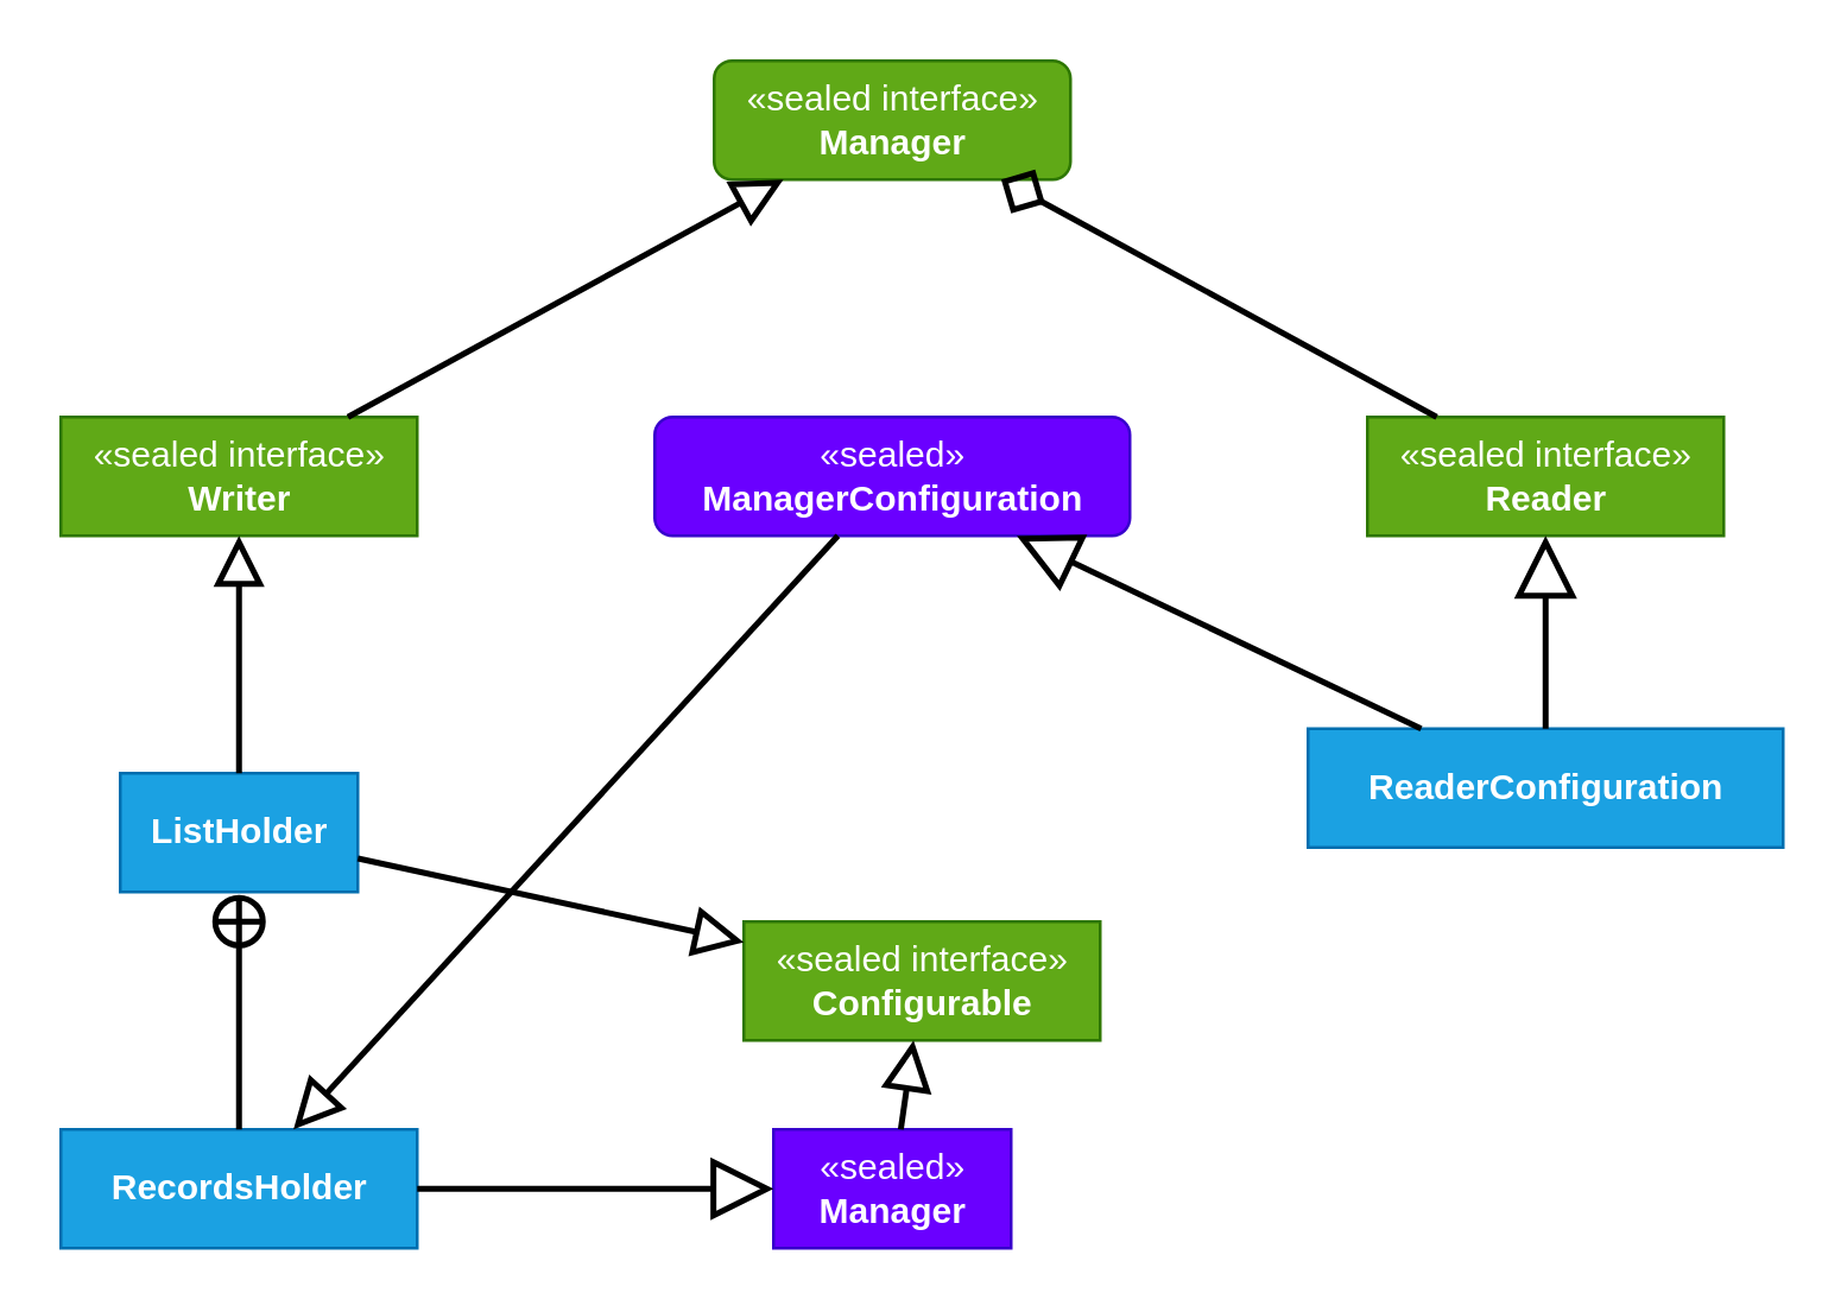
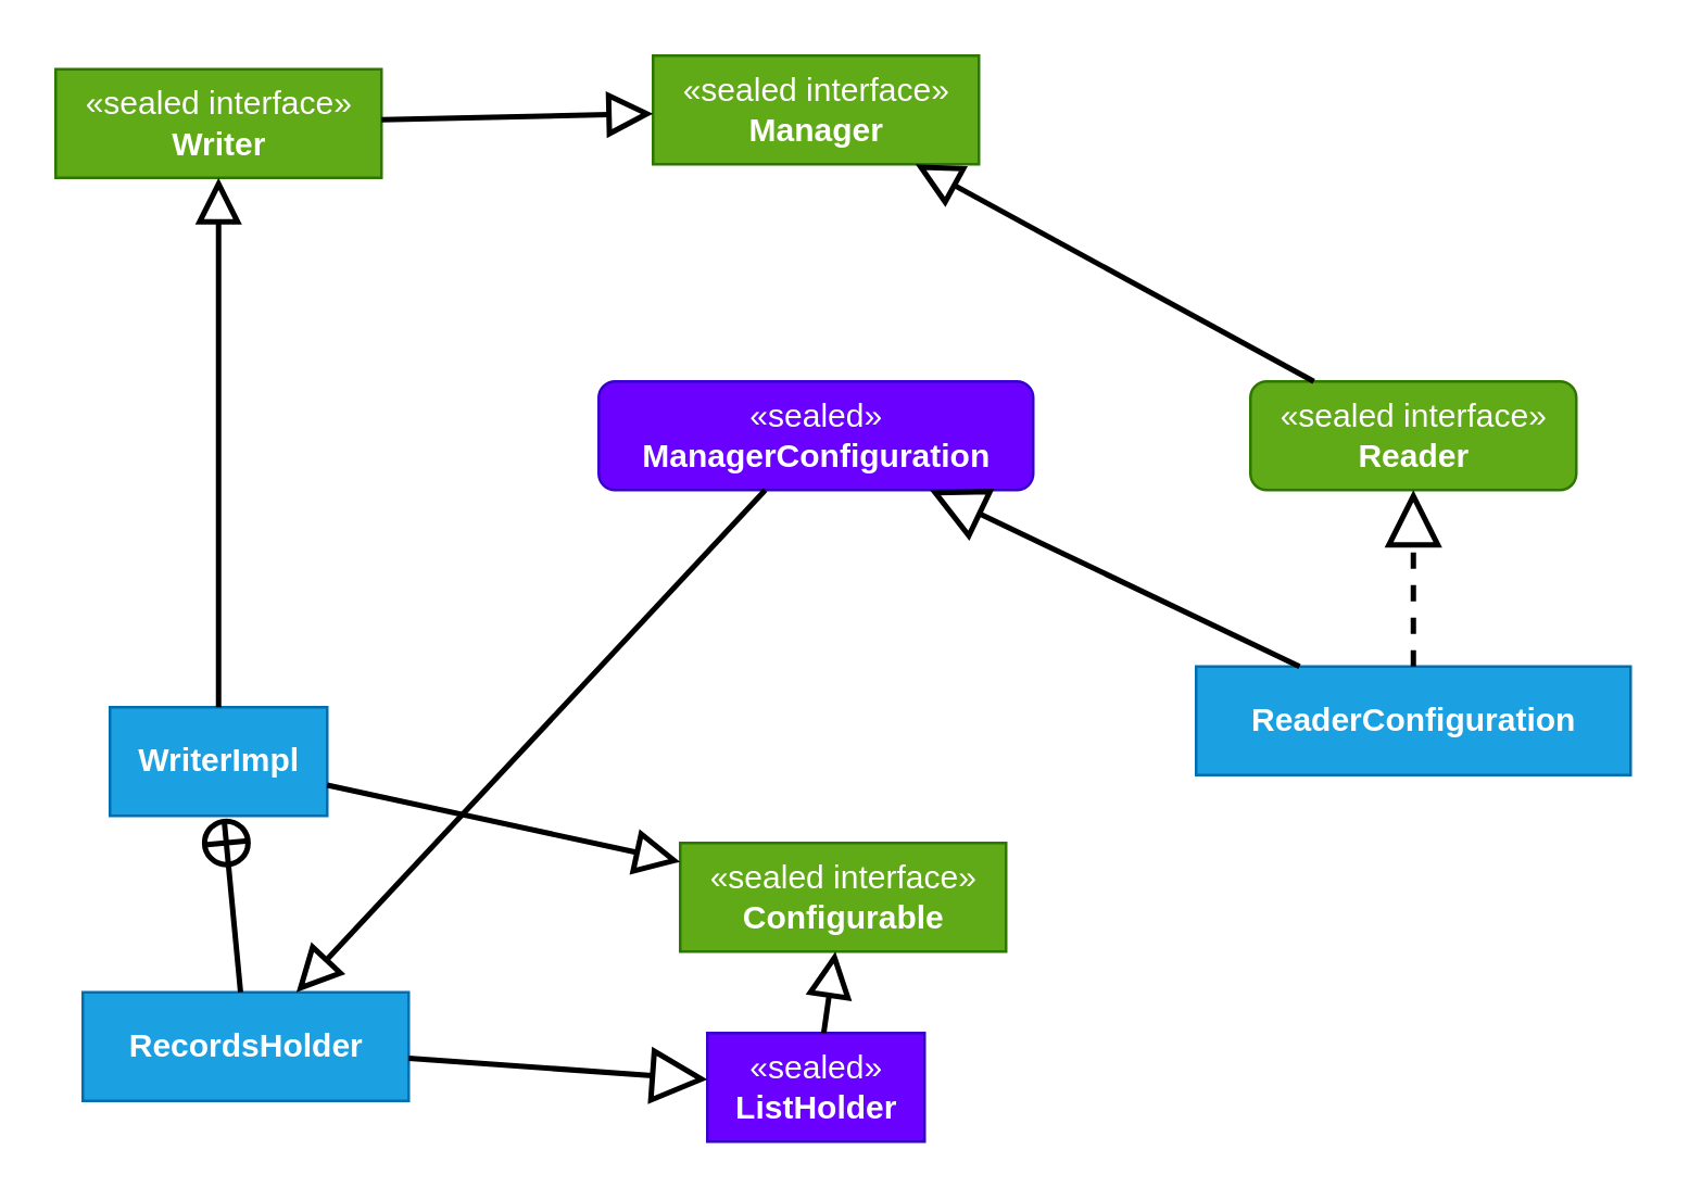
- <mxCell id="10" value="«sealed interface»&lt;br&gt;&lt;b&gt;Manager&lt;/b&gt;" style="html=1;fillColor=#60a917;fontColor=#ffffff;strokeColor=#2D7600;rounded=1;" vertex="1" parent="1"><mxGeometry x="240" y="20" width="120" height="40" as="geometry" /></mxCell>
+ <mxCell id="10" value="«sealed interface»&lt;br&gt;&lt;b&gt;Manager&lt;/b&gt;" style="html=1;fillColor=#60a917;fontColor=#ffffff;strokeColor=#2D7600;" vertex="1" parent="1"><mxGeometry x="240" y="20" width="120" height="40" as="geometry" /></mxCell>
- <mxCell id="16" value="" style="endArrow=diamond;endFill=0;endSize=12;html=1;rounded=0;fontSize=12;strokeWidth=2;" edge="1" parent="1" source="15" target="10"><mxGeometry width="160" relative="1" as="geometry"><mxPoint x="650" y="350" as="sourcePoint" /><mxPoint x="650" y="270" as="targetPoint" /></mxGeometry></mxCell>
+ <mxCell id="16" value="" style="endArrow=block;endFill=0;endSize=12;html=1;rounded=0;fontSize=12;strokeWidth=2;" edge="1" parent="1" source="15" target="10"><mxGeometry width="160" relative="1" as="geometry"><mxPoint x="650" y="350" as="sourcePoint" /><mxPoint x="650" y="270" as="targetPoint" /></mxGeometry></mxCell>
- <mxCell id="18" value="«sealed interface»&lt;br&gt;&lt;b&gt;Writer&lt;/b&gt;" style="html=1;fillColor=#60a917;fontColor=#ffffff;strokeColor=#2D7600;" vertex="1" parent="1"><mxGeometry x="20" y="140" width="120" height="40" as="geometry" /></mxCell>
+ <mxCell id="18" value="«sealed interface»&lt;br&gt;&lt;b&gt;Writer&lt;/b&gt;" style="html=1;fillColor=#60a917;fontColor=#ffffff;strokeColor=#2D7600;" vertex="1" parent="1"><mxGeometry x="20" y="25" width="120" height="40" as="geometry" /></mxCell>
- <mxCell id="15" value="«sealed interface»&lt;br&gt;&lt;b&gt;Reader&lt;/b&gt;" style="html=1;fillColor=#60a917;fontColor=#ffffff;strokeColor=#2D7600;" vertex="1" parent="1"><mxGeometry x="460" y="140" width="120" height="40" as="geometry" /></mxCell>
+ <mxCell id="15" value="«sealed interface»&lt;br&gt;&lt;b&gt;Reader&lt;/b&gt;" style="html=1;fillColor=#60a917;fontColor=#ffffff;strokeColor=#2D7600;rounded=1;" vertex="1" parent="1"><mxGeometry x="460" y="140" width="120" height="40" as="geometry" /></mxCell>
- <mxCell id="17" value="" style="endArrow=block;endSize=16;endFill=0;html=1;rounded=0;fontSize=12;strokeWidth=2;" edge="1" parent="1" source="13" target="15"><mxGeometry width="160" relative="1" as="geometry"><mxPoint x="633.333" y="350" as="sourcePoint" /><mxPoint x="486.667" y="270" as="targetPoint" /></mxGeometry></mxCell>
+ <mxCell id="17" value="" style="endArrow=block;endSize=16;endFill=0;html=1;rounded=0;fontSize=12;strokeWidth=2;dashed=1;" edge="1" parent="1" source="13" target="15"><mxGeometry width="160" relative="1" as="geometry"><mxPoint x="633.333" y="350" as="sourcePoint" /><mxPoint x="486.667" y="270" as="targetPoint" /></mxGeometry></mxCell>
- <mxCell id="7" value="&lt;b&gt;ListHolder&lt;/b&gt;" style="html=1;fillColor=#1ba1e2;fontColor=#ffffff;strokeColor=#006EAF;" vertex="1" parent="1"><mxGeometry x="40" y="260" width="80" height="40" as="geometry" /></mxCell>
+ <mxCell id="7" value="&lt;b&gt;WriterImpl&lt;/b&gt;" style="html=1;fillColor=#1ba1e2;fontColor=#ffffff;strokeColor=#006EAF;" vertex="1" parent="1"><mxGeometry x="40" y="260" width="80" height="40" as="geometry" /></mxCell>
- <mxCell id="5" value="&lt;b&gt;RecordsHolder&lt;/b&gt;" style="html=1;fillColor=#1ba1e2;fontColor=#ffffff;strokeColor=#006EAF;" vertex="1" parent="1"><mxGeometry x="20" y="380" width="120" height="40" as="geometry" /></mxCell>
+ <mxCell id="5" value="&lt;b&gt;RecordsHolder&lt;/b&gt;" style="html=1;fillColor=#1ba1e2;fontColor=#ffffff;strokeColor=#006EAF;" vertex="1" parent="1"><mxGeometry x="30" y="365" width="120" height="40" as="geometry" /></mxCell>
- <mxCell id="3" value="«sealed»&lt;br&gt;&lt;b&gt;Manager&lt;/b&gt;" style="html=1;fillColor=#6a00ff;fontColor=#ffffff;strokeColor=#3700CC;" vertex="1" parent="1"><mxGeometry x="260" y="380" width="80" height="40" as="geometry" /></mxCell>
+ <mxCell id="3" value="«sealed»&lt;br&gt;&lt;b&gt;ListHolder&lt;/b&gt;" style="html=1;fillColor=#6a00ff;fontColor=#ffffff;strokeColor=#3700CC;" vertex="1" parent="1"><mxGeometry x="260" y="380" width="80" height="40" as="geometry" /></mxCell>
